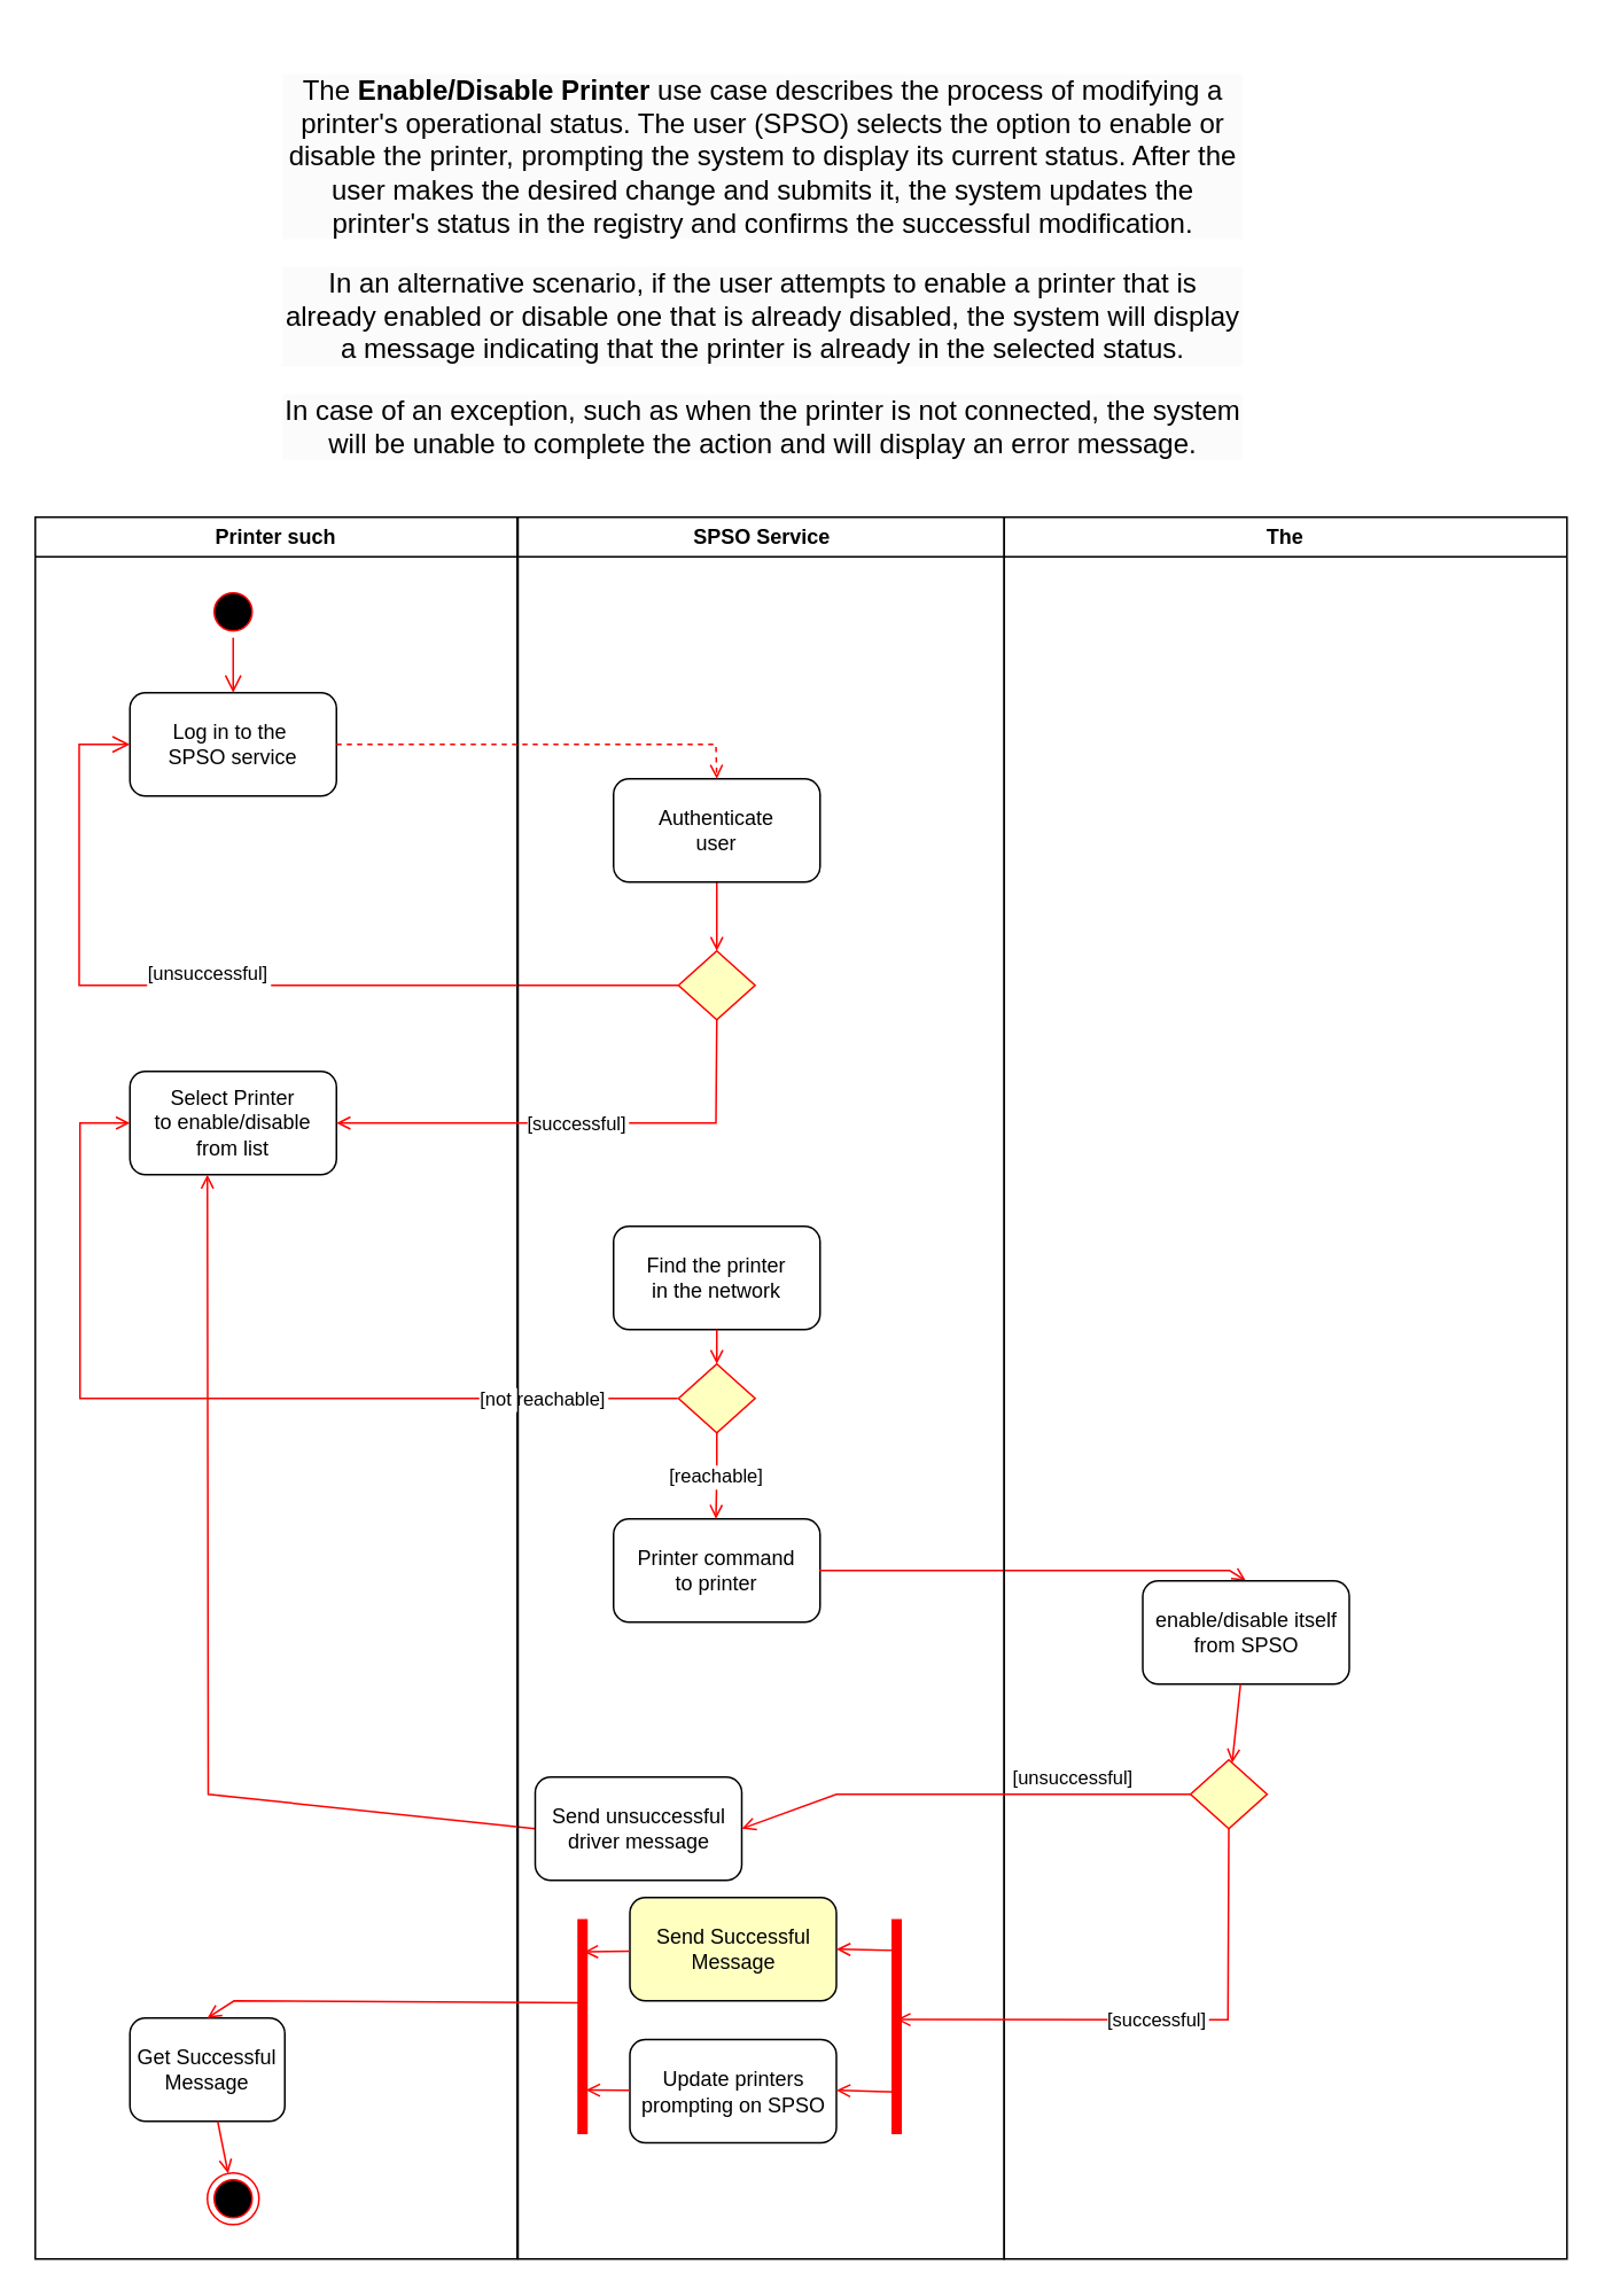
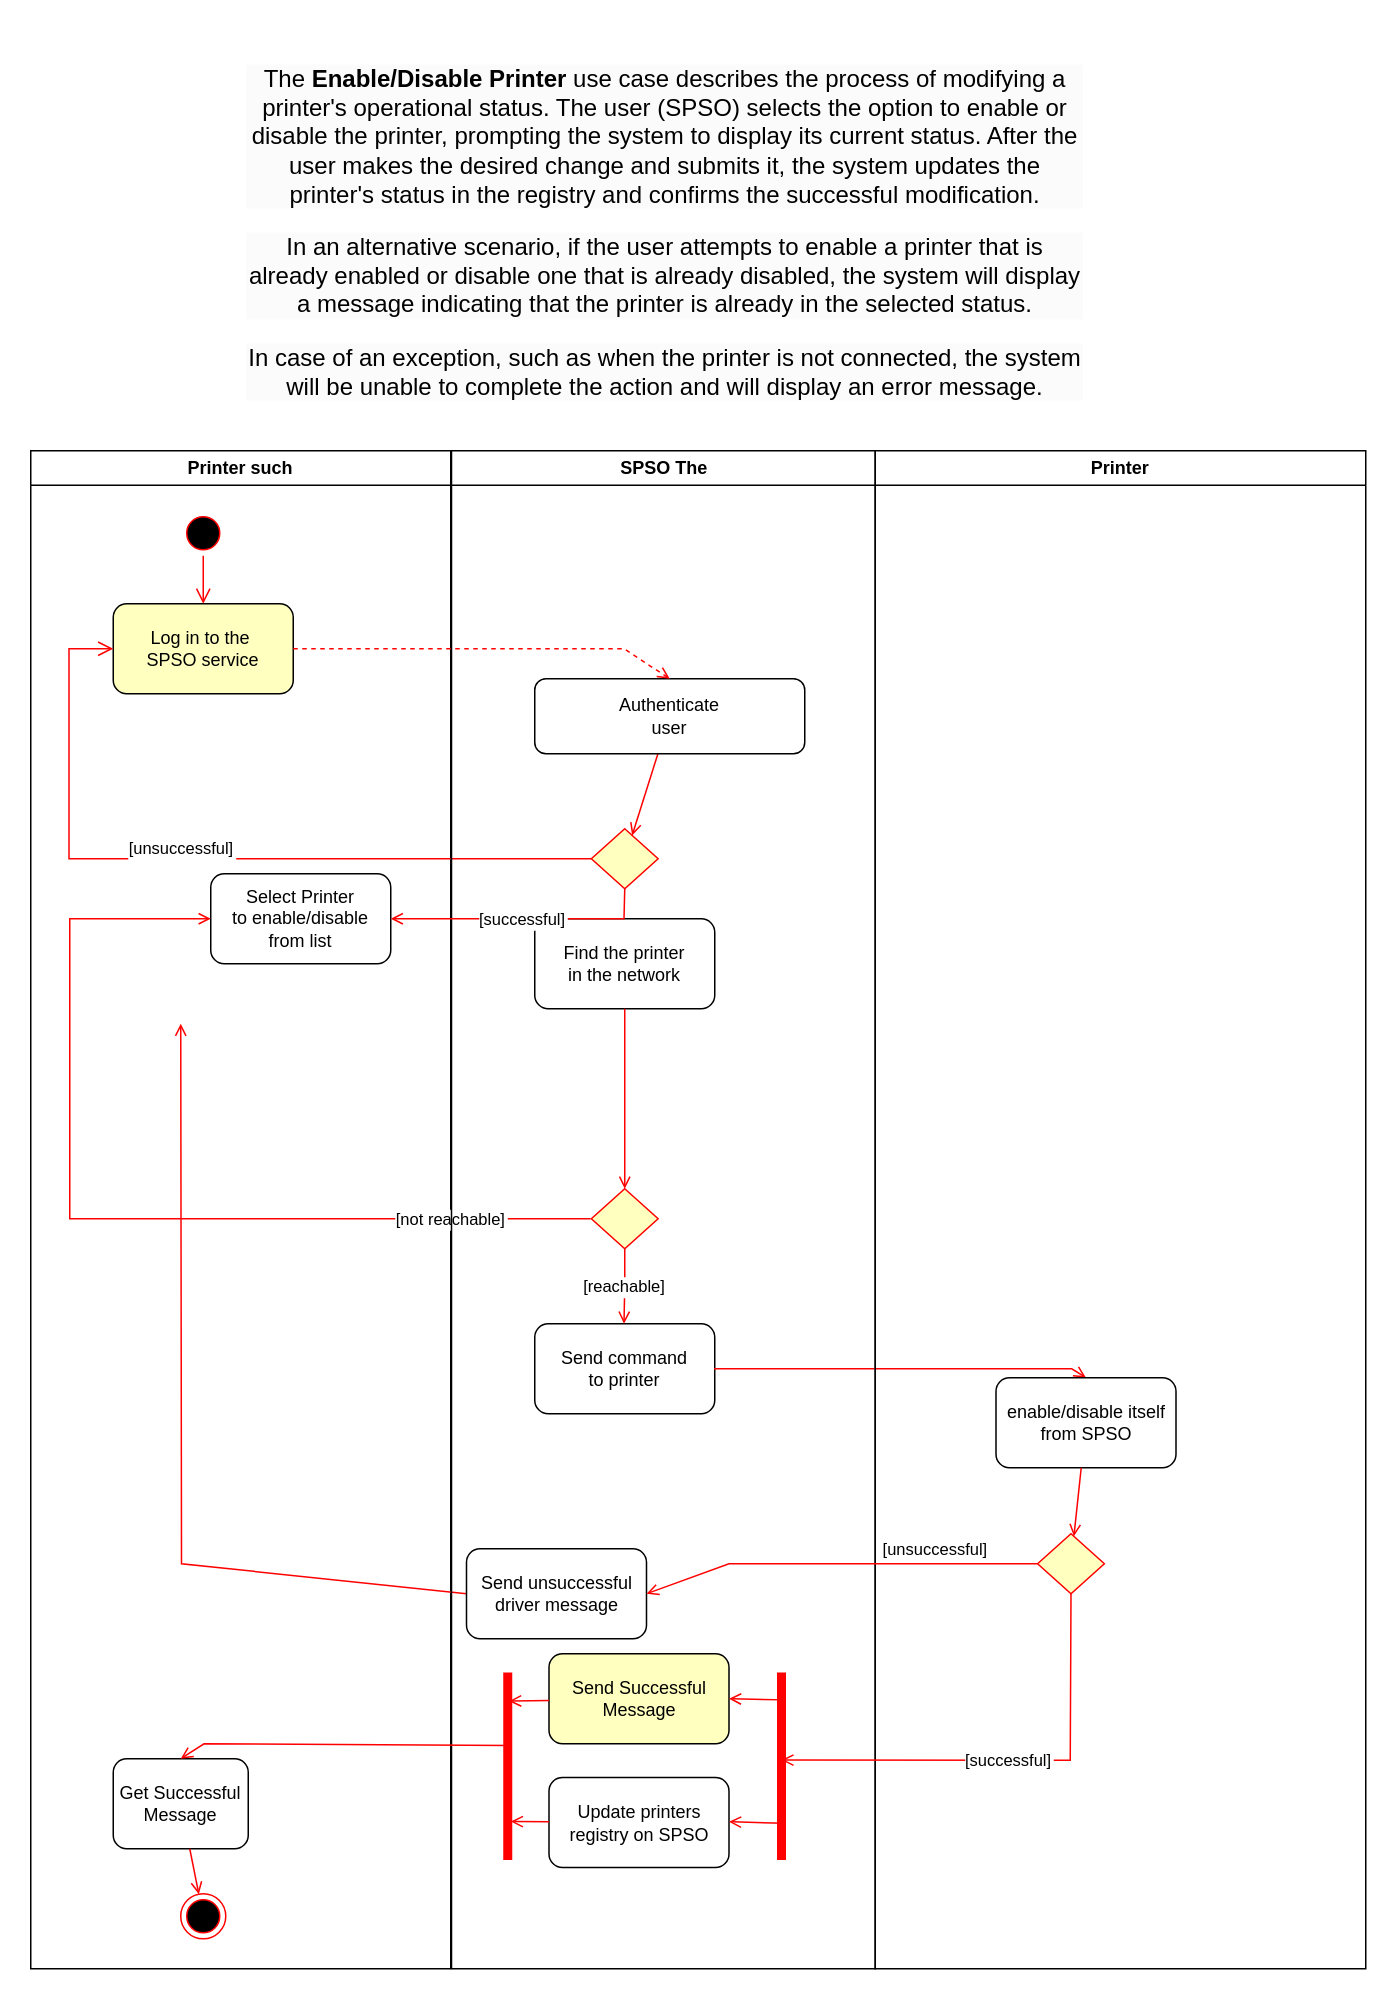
- <mxCell id="13" value="SPSO Service" style="swimlane;whiteSpace=wrap" vertex="1" parent="1"><mxGeometry x="300.5" y="300" width="282.5" height="1012" as="geometry" /></mxCell>
+ <mxCell id="13" value="SPSO The" style="swimlane;whiteSpace=wrap" vertex="1" parent="1"><mxGeometry x="300.5" y="300" width="282.5" height="1012" as="geometry" /></mxCell>
- <mxCell id="33" value="The" style="swimlane;whiteSpace=wrap" vertex="1" parent="1"><mxGeometry x="583" y="300" width="327" height="1012" as="geometry" /></mxCell>
+ <mxCell id="33" value="Printer" style="swimlane;whiteSpace=wrap" vertex="1" parent="1"><mxGeometry x="583" y="300" width="327" height="1012" as="geometry" /></mxCell>
- <mxCell id="5" value="Log in to the&amp;nbsp;&lt;div&gt;SPSO&amp;nbsp;&lt;span style=&quot;background-color: initial;&quot;&gt;service&lt;/span&gt;&lt;/div&gt;" style="rounded=1;whiteSpace=wrap;html=1;" vertex="1" parent="2"><mxGeometry x="55" y="102" width="120" height="60" as="geometry" /></mxCell>
+ <mxCell id="5" value="Log in to the&amp;nbsp;&lt;div&gt;SPSO&amp;nbsp;&lt;span style=&quot;background-color: initial;&quot;&gt;service&lt;/span&gt;&lt;/div&gt;" style="rounded=1;whiteSpace=wrap;html=1;fillColor=#ffffc0;" vertex="1" parent="2"><mxGeometry x="55" y="102" width="120" height="60" as="geometry" /></mxCell>
- <mxCell id="16" value="Authenticate&lt;div&gt;user&lt;/div&gt;" style="rounded=1;whiteSpace=wrap;html=1;" vertex="1" parent="13"><mxGeometry x="55.5" y="152" width="120" height="60" as="geometry" /></mxCell>
+ <mxCell id="16" value="Authenticate&lt;div&gt;user&lt;/div&gt;" style="rounded=1;whiteSpace=wrap;html=1;" vertex="1" parent="13"><mxGeometry x="55.5" y="152" width="180" height="50" as="geometry" /></mxCell>
- <mxCell id="6" value="Select Printer&lt;div&gt;to enable/disable&lt;/div&gt;&lt;div&gt;from list&lt;/div&gt;" style="rounded=1;whiteSpace=wrap;html=1;" vertex="1" parent="2"><mxGeometry x="55" y="322" width="120" height="60" as="geometry" /></mxCell>
+ <mxCell id="6" value="Select Printer&lt;div&gt;to enable/disable&lt;/div&gt;&lt;div&gt;from list&lt;/div&gt;" style="rounded=1;whiteSpace=wrap;html=1;" vertex="1" parent="2"><mxGeometry x="120" y="282" width="120" height="60" as="geometry" /></mxCell>
- <mxCell id="19" value="Find the printer&lt;div&gt;in the network&lt;/div&gt;" style="rounded=1;whiteSpace=wrap;html=1;" vertex="1" parent="13"><mxGeometry x="55.5" y="412" width="120" height="60" as="geometry" /></mxCell>
+ <mxCell id="19" value="Find the printer&lt;div&gt;in the network&lt;/div&gt;" style="rounded=1;whiteSpace=wrap;html=1;" vertex="1" parent="13"><mxGeometry x="55.5" y="312" width="120" height="60" as="geometry" /></mxCell>
- <mxCell id="22" value="Printer command&lt;div&gt;to printer&lt;/div&gt;" style="rounded=1;whiteSpace=wrap;html=1;" vertex="1" parent="13"><mxGeometry x="55.5" y="582" width="120" height="60" as="geometry" /></mxCell>
+ <mxCell id="22" value="Send command&lt;div&gt;to printer&lt;/div&gt;" style="rounded=1;whiteSpace=wrap;html=1;" vertex="1" parent="13"><mxGeometry x="55.5" y="582" width="120" height="60" as="geometry" /></mxCell>
- <mxCell id="30" value="Update printers&lt;div&gt;prompting on SPSO&lt;/div&gt;" style="rounded=1;whiteSpace=wrap;html=1;" vertex="1" parent="13"><mxGeometry x="65" y="884.5" width="120" height="60" as="geometry" /></mxCell>
+ <mxCell id="30" value="Update printers&lt;div&gt;registry on SPSO&lt;/div&gt;" style="rounded=1;whiteSpace=wrap;html=1;" vertex="1" parent="13"><mxGeometry x="65" y="884.5" width="120" height="60" as="geometry" /></mxCell>
